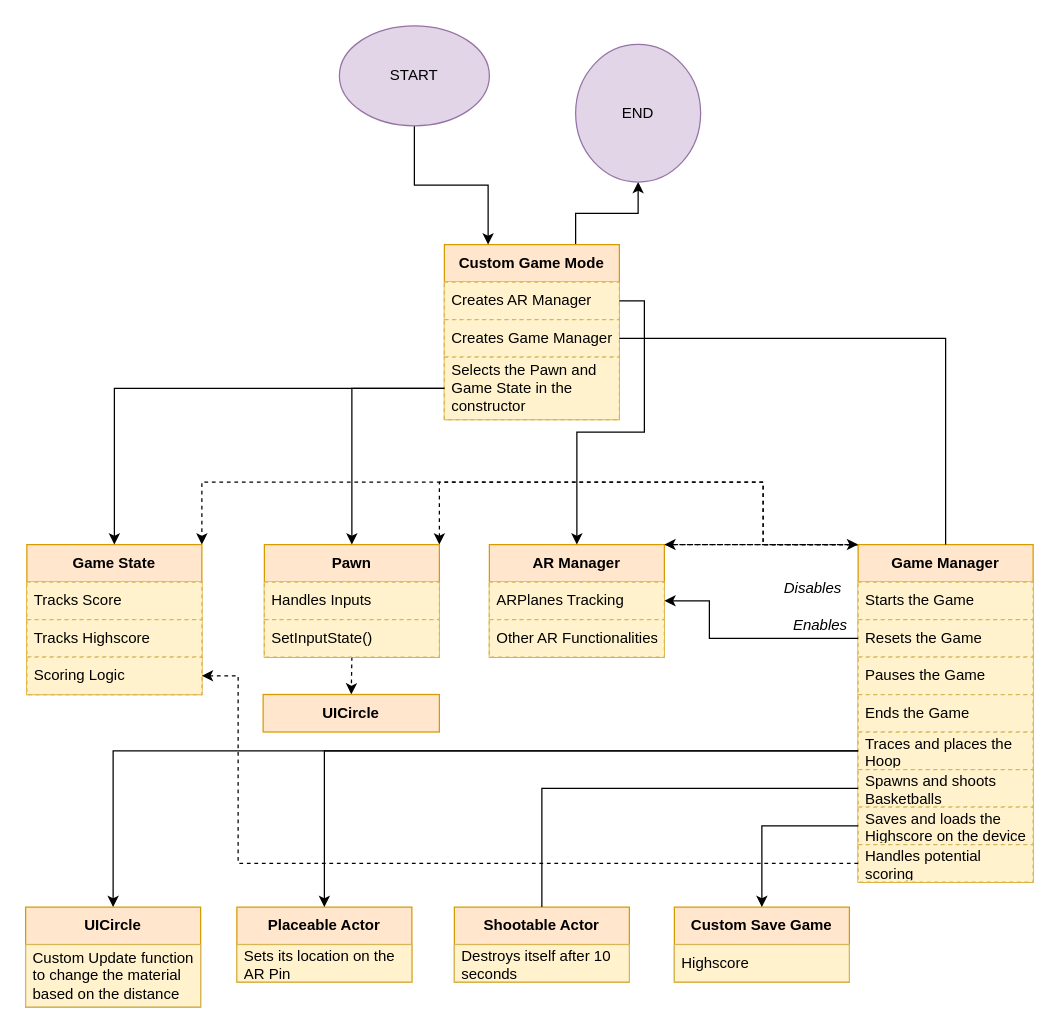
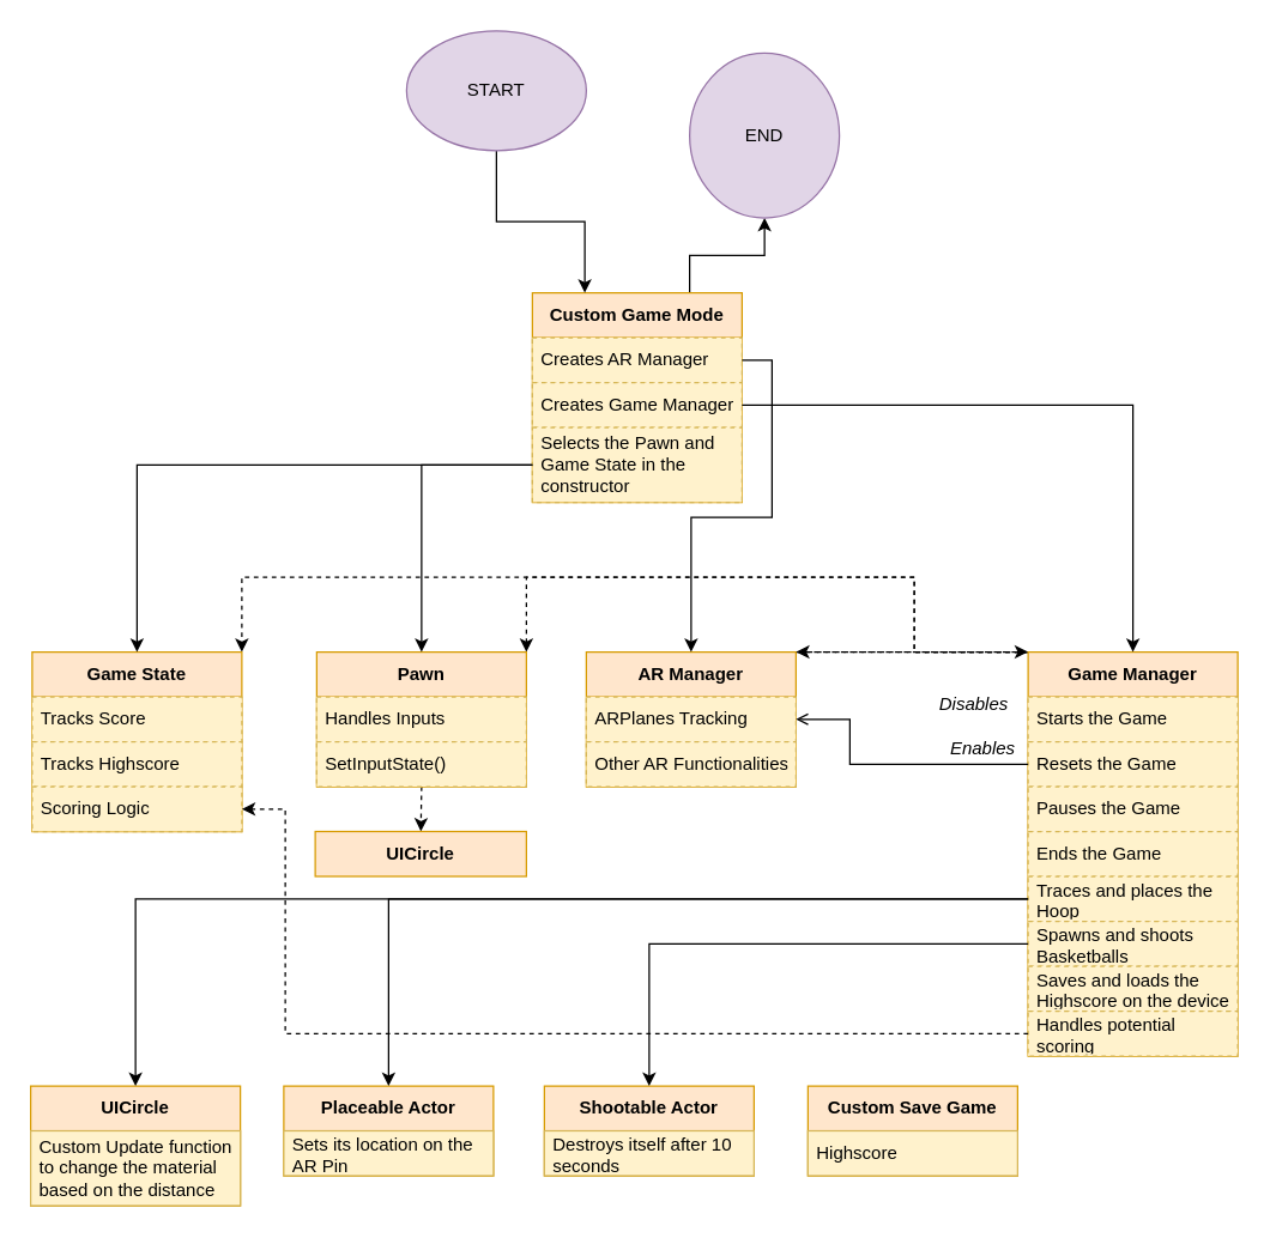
- <mxCell id="23" style="edgeStyle=orthogonalEdgeStyle;rounded=0;orthogonalLoop=1;jettySize=auto;html=1;exitX=1;exitY=0.5;exitDx=0;exitDy=0;entryX=0.5;entryY=0;entryDx=0;entryDy=0;endArrow=none;" parent="1" source="5" target="14" edge="1"><mxGeometry relative="1" as="geometry" /></mxCell>
+ <mxCell id="23" style="edgeStyle=orthogonalEdgeStyle;rounded=0;orthogonalLoop=1;jettySize=auto;html=1;exitX=1;exitY=0.5;exitDx=0;exitDy=0;entryX=0.5;entryY=0;entryDx=0;entryDy=0;" parent="1" source="5" target="14" edge="1"><mxGeometry relative="1" as="geometry" /></mxCell>
- <mxCell id="25" style="edgeStyle=orthogonalEdgeStyle;rounded=0;orthogonalLoop=1;jettySize=auto;html=1;exitX=0;exitY=0.5;exitDx=0;exitDy=0;entryX=1;entryY=0.5;entryDx=0;entryDy=0;" parent="1" source="16" target="9" edge="1"><mxGeometry relative="1" as="geometry"><Array as="points"><mxPoint x="567" y="510" /><mxPoint x="567" y="480" /></Array></mxGeometry></mxCell>
+ <mxCell id="25" style="edgeStyle=orthogonalEdgeStyle;rounded=0;orthogonalLoop=1;jettySize=auto;html=1;exitX=0;exitY=0.5;exitDx=0;exitDy=0;entryX=1;entryY=0.5;entryDx=0;entryDy=0;endArrow=open;" parent="1" source="16" target="9" edge="1"><mxGeometry relative="1" as="geometry"><Array as="points"><mxPoint x="567" y="510" /><mxPoint x="567" y="480" /></Array></mxGeometry></mxCell>
- <mxCell id="42" style="edgeStyle=orthogonalEdgeStyle;rounded=0;orthogonalLoop=1;jettySize=auto;html=1;exitX=0;exitY=0.5;exitDx=0;exitDy=0;entryX=0.5;entryY=0;entryDx=0;entryDy=0;" edge="1" parent="1" source="21" target="40"><mxGeometry relative="1" as="geometry" /></mxCell>
- <mxCell id="47" style="edgeStyle=orthogonalEdgeStyle;rounded=0;orthogonalLoop=1;jettySize=auto;html=1;exitX=0;exitY=0.5;exitDx=0;exitDy=0;entryX=0.5;entryY=0;entryDx=0;entryDy=0;endArrow=none;" edge="1" parent="1" source="20" target="43"><mxGeometry relative="1" as="geometry" /></mxCell>
+ <mxCell id="47" style="edgeStyle=orthogonalEdgeStyle;rounded=0;orthogonalLoop=1;jettySize=auto;html=1;exitX=0;exitY=0.5;exitDx=0;exitDy=0;entryX=0.5;entryY=0;entryDx=0;entryDy=0;" edge="1" parent="1" source="20" target="43"><mxGeometry relative="1" as="geometry" /></mxCell>
